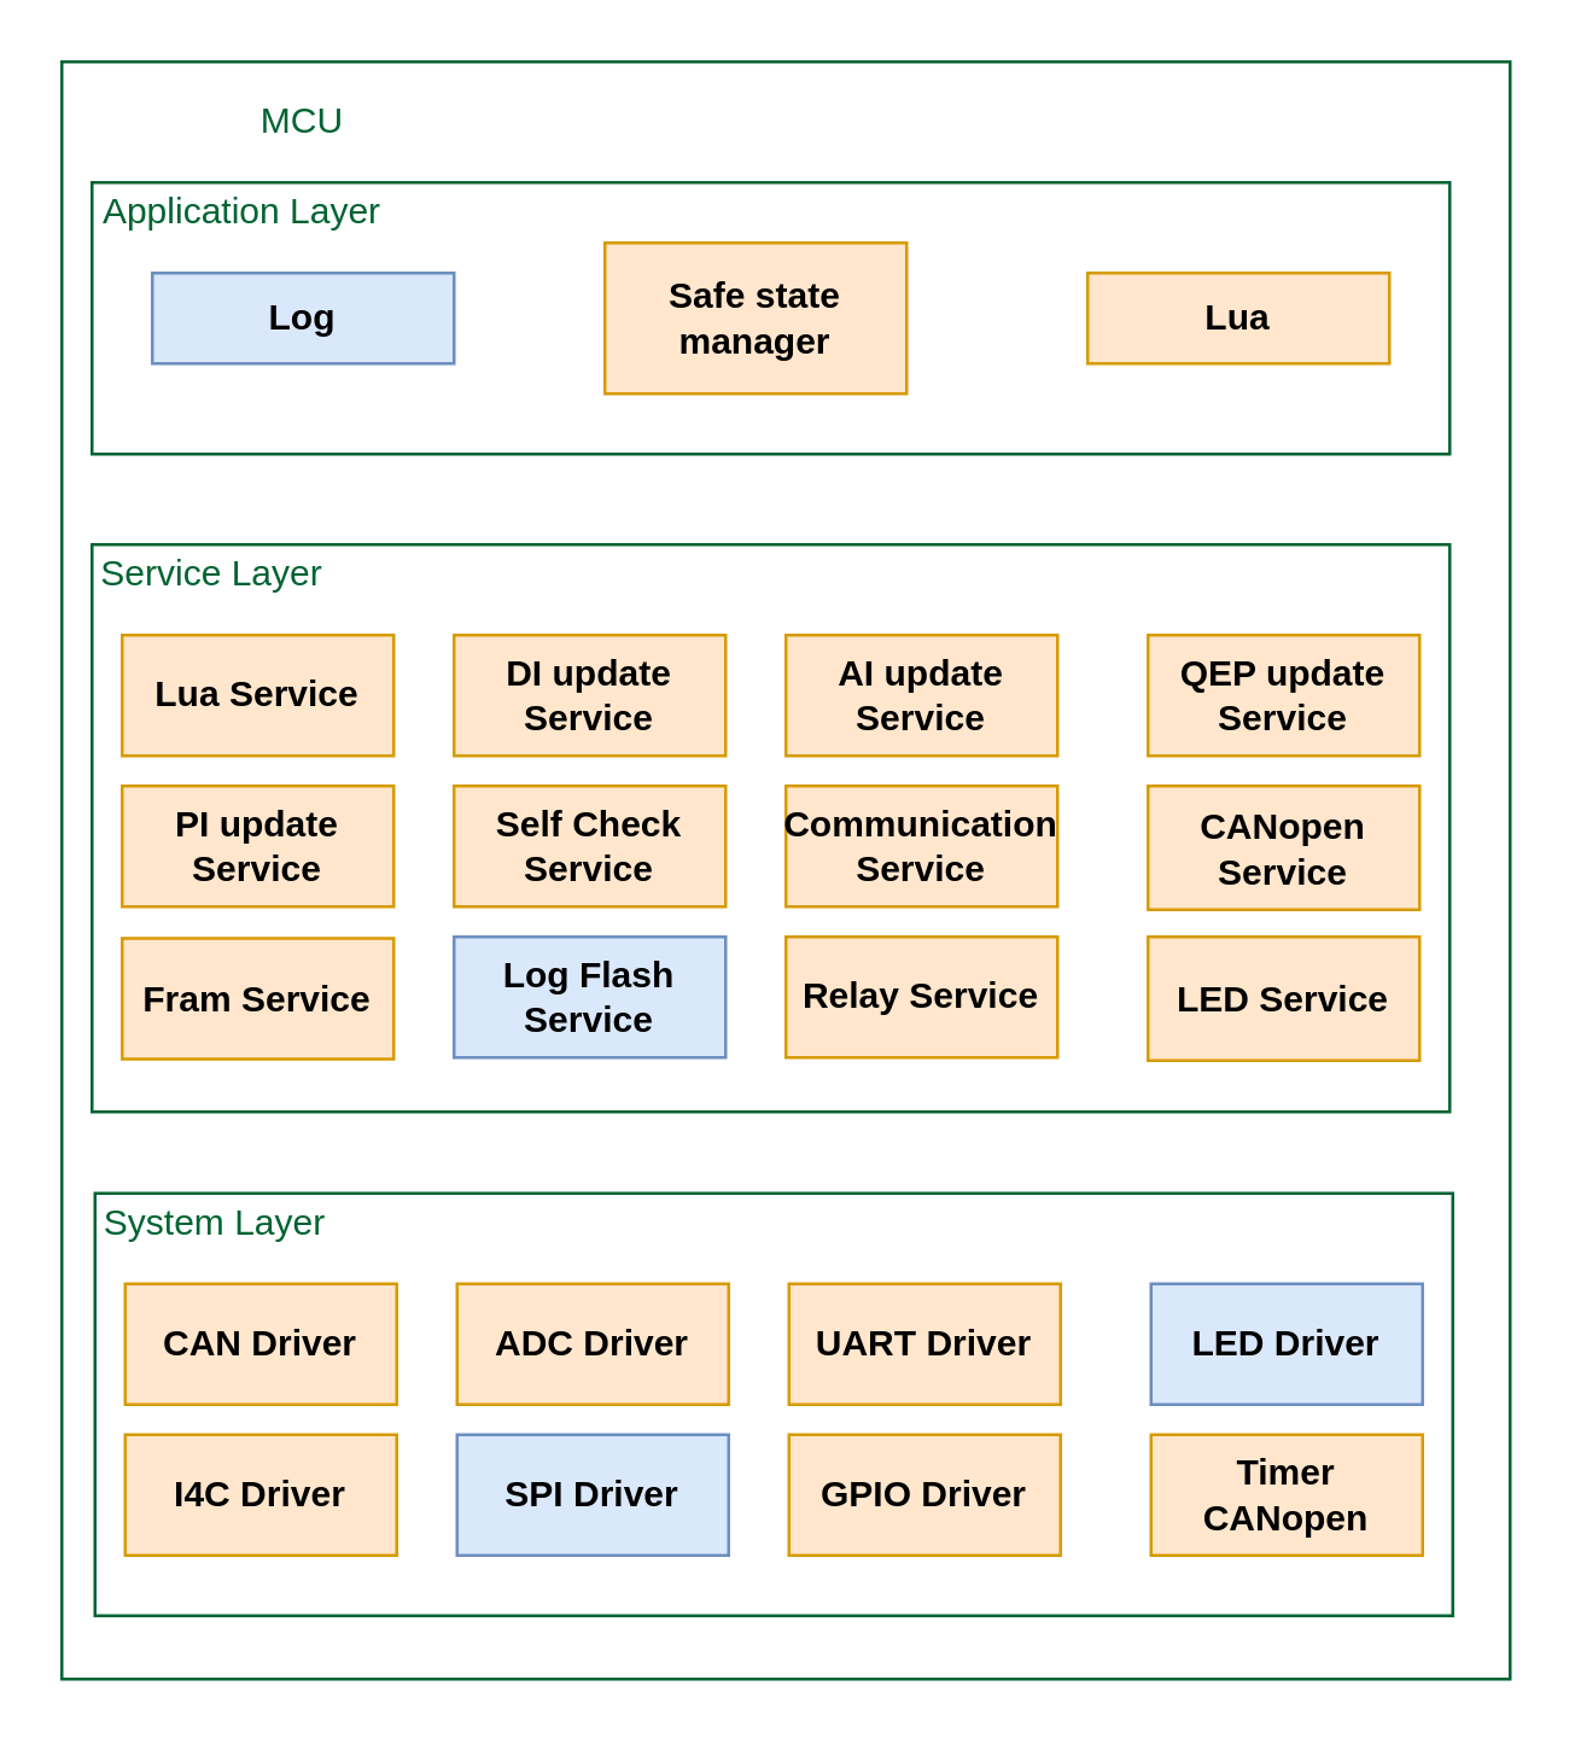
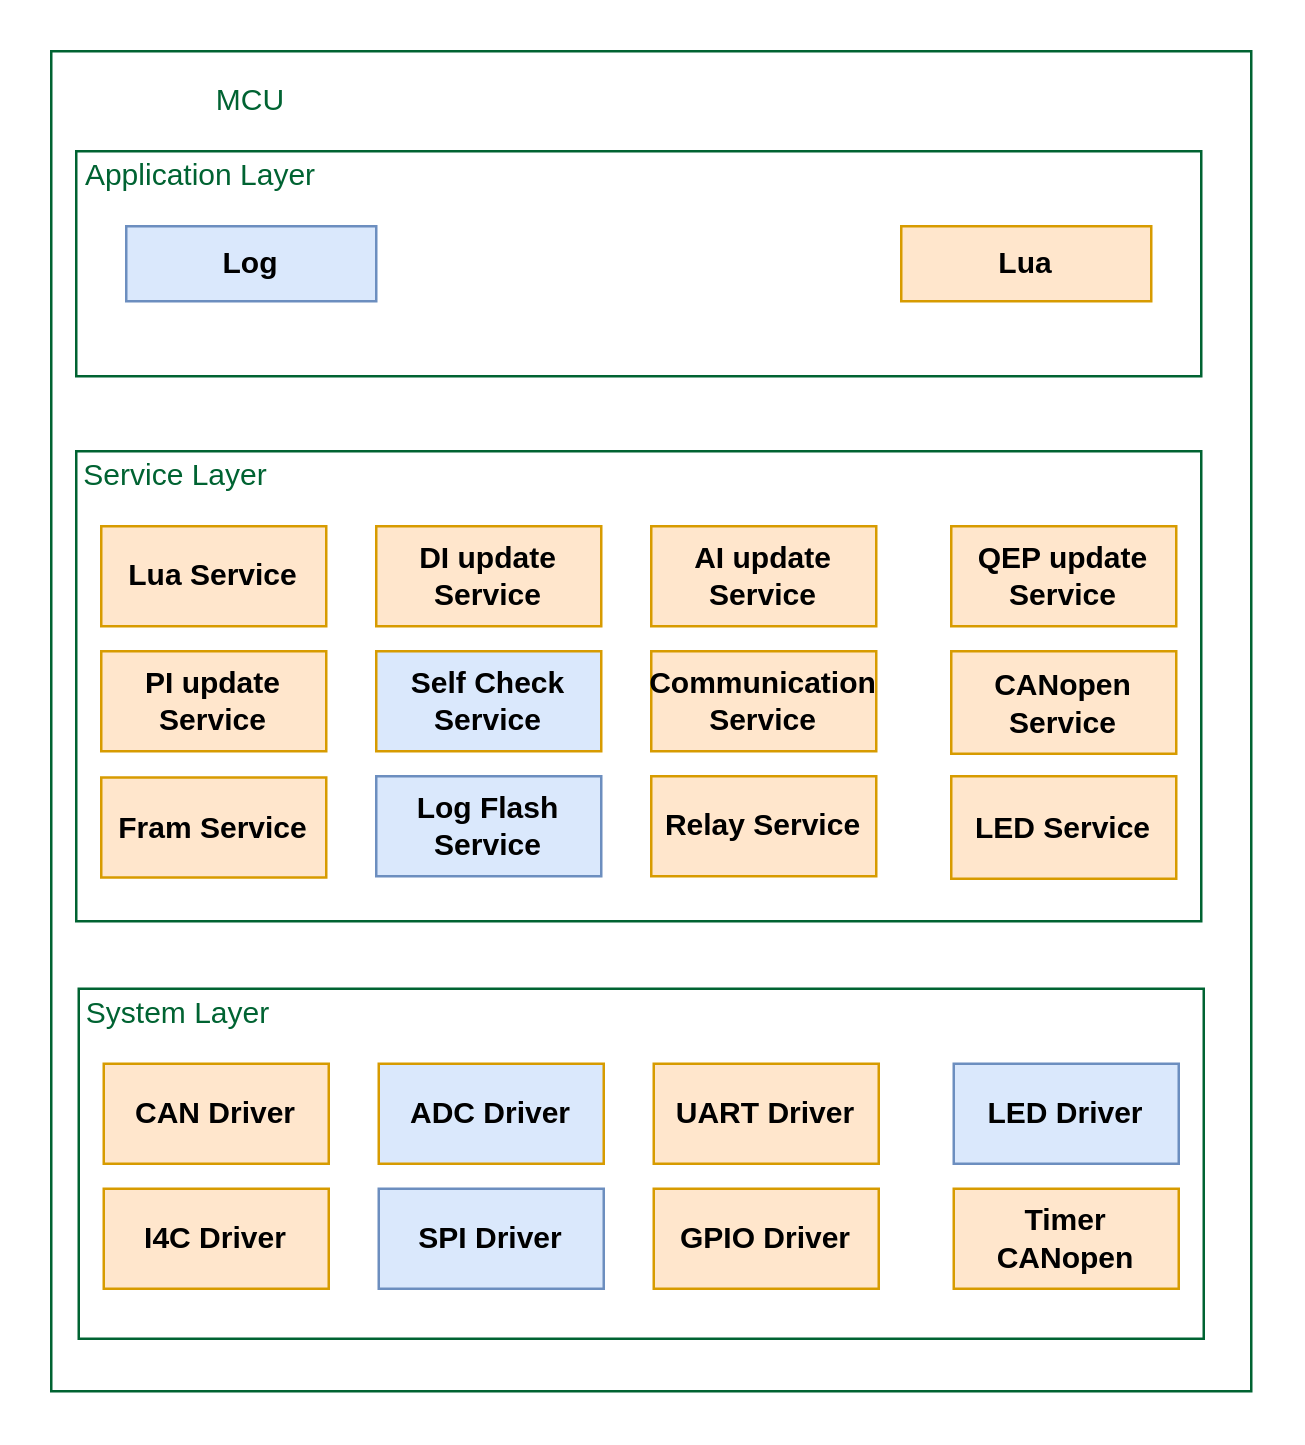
- <mxCell id="7" value="Safe state manager" style="rounded=0;whiteSpace=wrap;html=1;labelBackgroundColor=none;fontStyle=1;strokeColor=#d79b00;fillColor=#ffe6cc;" parent="1" vertex="1"><mxGeometry x="200" y="80" width="100" height="50" as="geometry" /></mxCell>
- <mxCell id="16" value="Self Check Service" style="rounded=0;whiteSpace=wrap;html=1;labelBackgroundColor=none;strokeColor=#d79b00;fontStyle=1;fillColor=#ffe6cc;" parent="1" vertex="1"><mxGeometry x="150" y="260" width="90" height="40" as="geometry" /></mxCell>
+ <mxCell id="16" value="Self Check Service" style="rounded=0;whiteSpace=wrap;html=1;labelBackgroundColor=none;strokeColor=#d79b00;fontStyle=1;fillColor=#dae8fc;" parent="1" vertex="1"><mxGeometry x="150" y="260" width="90" height="40" as="geometry" /></mxCell>
- <mxCell id="25" value="ADC Driver" style="rounded=0;whiteSpace=wrap;html=1;labelBackgroundColor=none;strokeColor=#d79b00;fontStyle=1;fillColor=#ffe6cc;" parent="22" vertex="1"><mxGeometry x="120" y="30" width="90" height="40" as="geometry" /></mxCell>
+ <mxCell id="25" value="ADC Driver" style="rounded=0;whiteSpace=wrap;html=1;labelBackgroundColor=none;strokeColor=#d79b00;fontStyle=1;fillColor=#dae8fc;" parent="22" vertex="1"><mxGeometry x="120" y="30" width="90" height="40" as="geometry" /></mxCell>
